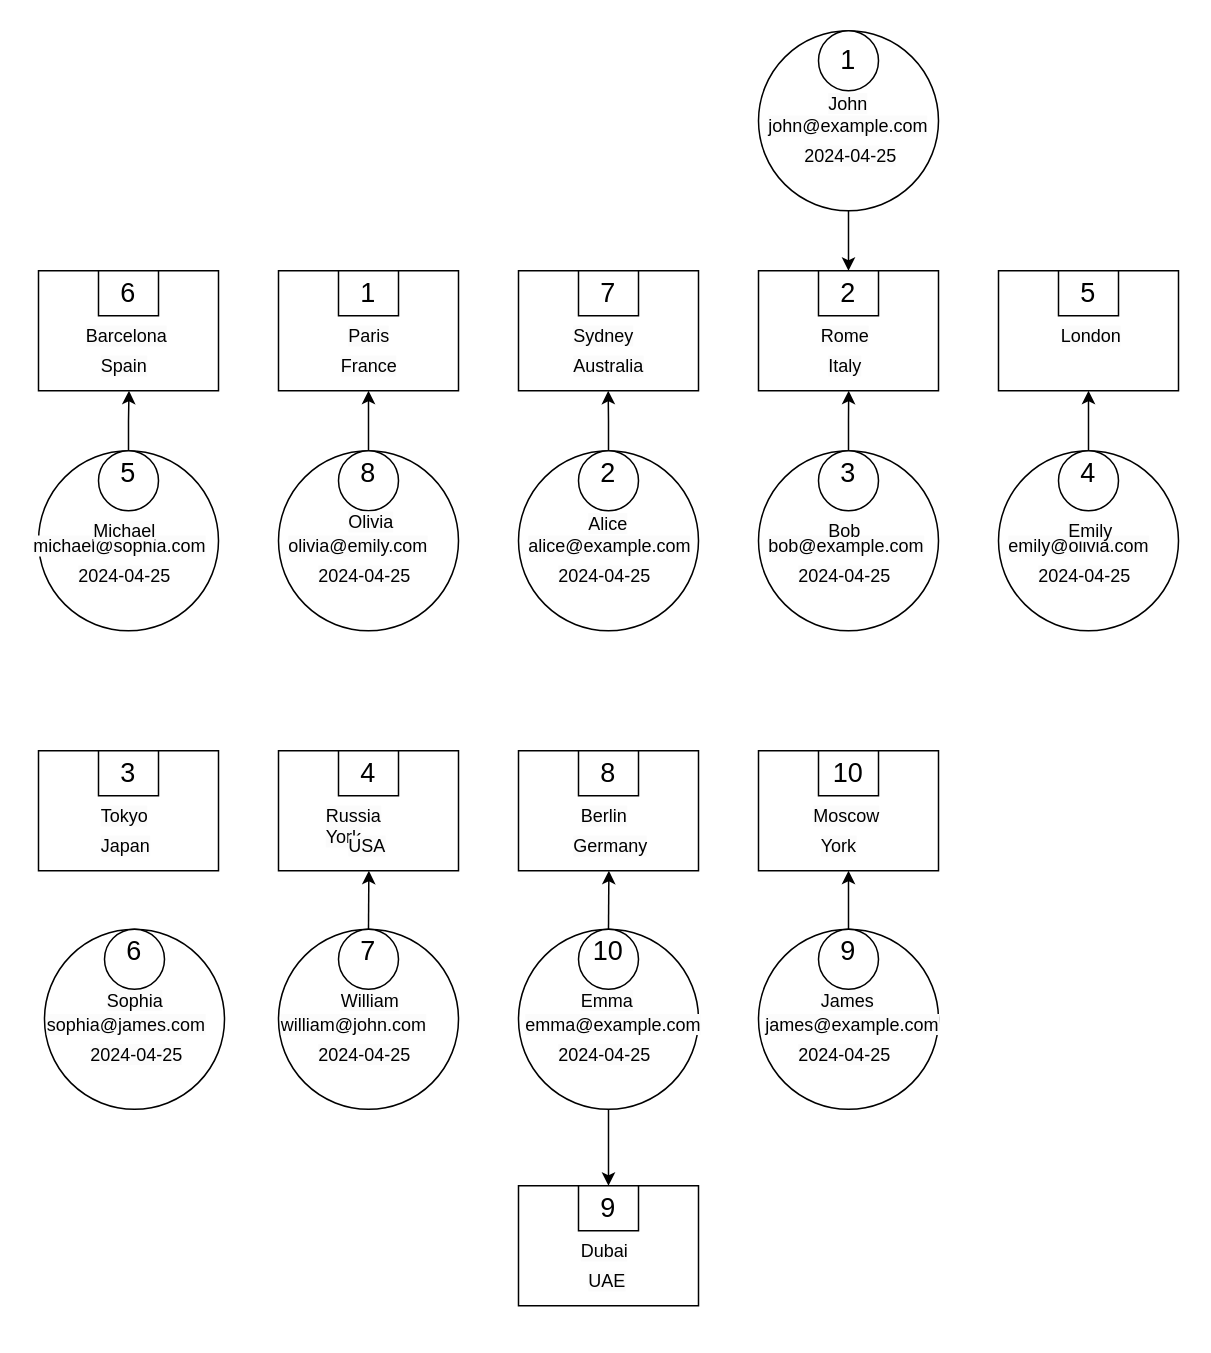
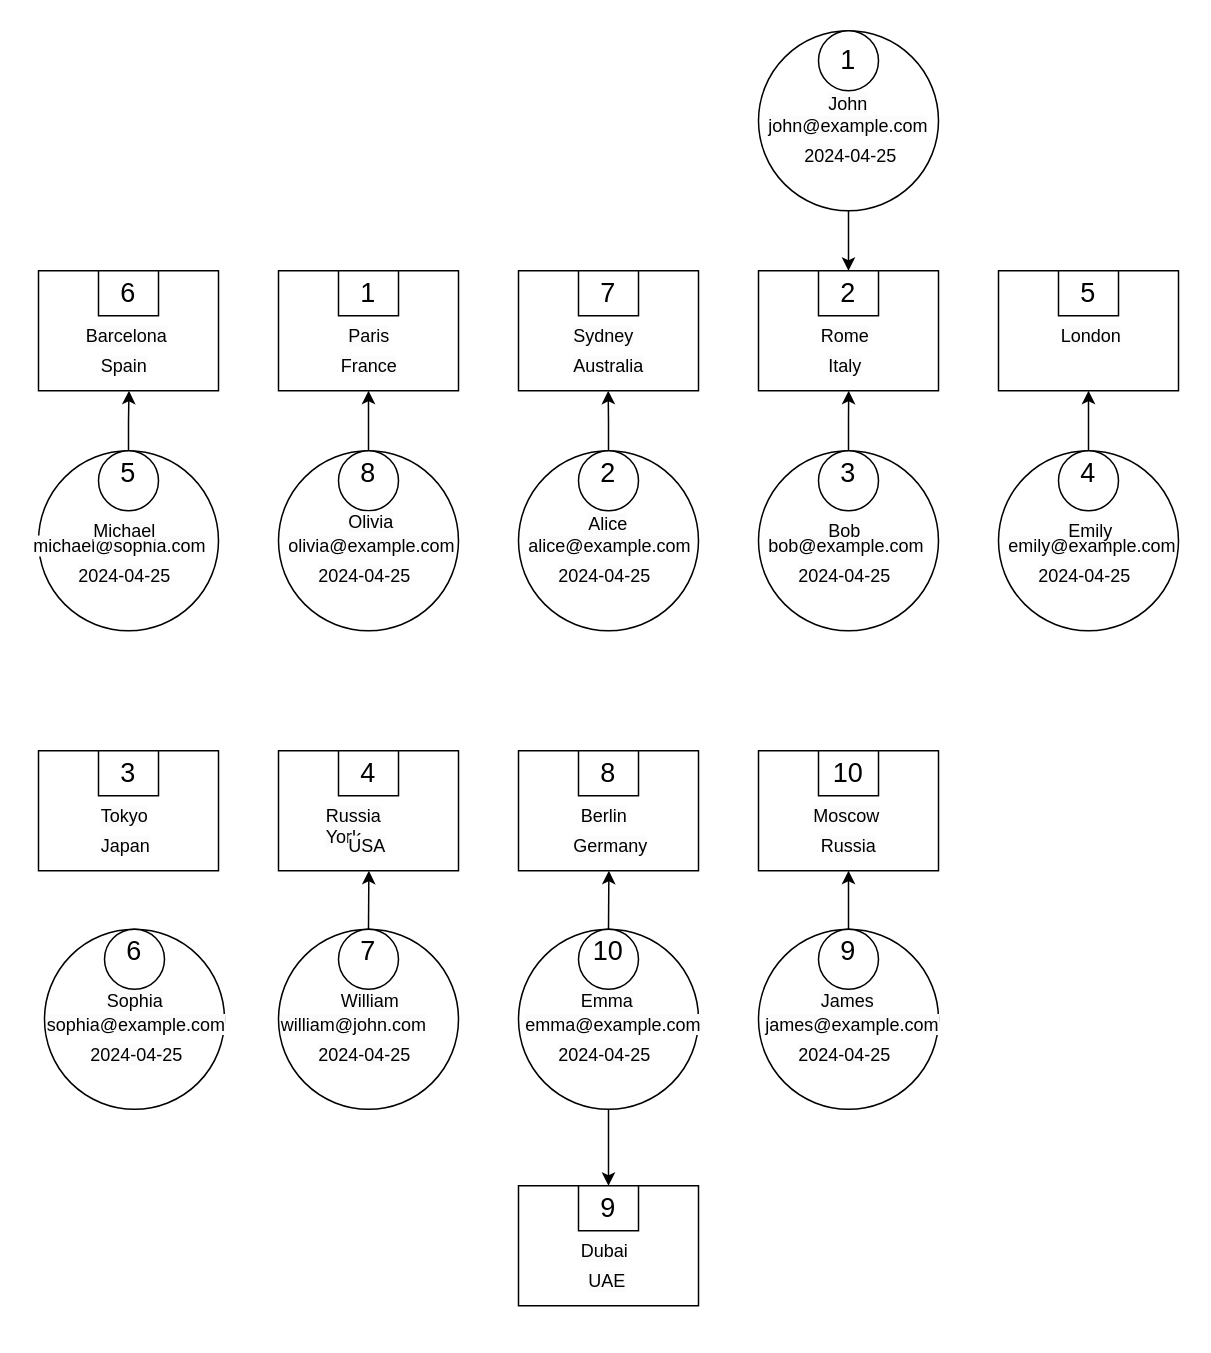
- <mxCell id="56" value="&lt;span style=&quot;color: rgb(0, 0, 0); font-family: Helvetica; font-size: 12px; font-style: normal; font-variant-ligatures: normal; font-variant-caps: normal; font-weight: 400; letter-spacing: normal; orphans: 2; text-align: left; text-indent: 0px; text-transform: none; widows: 2; word-spacing: 0px; -webkit-text-stroke-width: 0px; background-color: rgb(251, 251, 251); text-decoration-thickness: initial; text-decoration-style: initial; text-decoration-color: initial; float: none; display: inline !important;&quot;&gt;olivia@emily.com&lt;/span&gt;" style="text;whiteSpace=wrap;html=1;" parent="1" vertex="1"><mxGeometry x="190" y="350" width="110" height="20" as="geometry" /></mxCell>
+ <mxCell id="56" value="&lt;span style=&quot;color: rgb(0, 0, 0); font-family: Helvetica; font-size: 12px; font-style: normal; font-variant-ligatures: normal; font-variant-caps: normal; font-weight: 400; letter-spacing: normal; orphans: 2; text-align: left; text-indent: 0px; text-transform: none; widows: 2; word-spacing: 0px; -webkit-text-stroke-width: 0px; background-color: rgb(251, 251, 251); text-decoration-thickness: initial; text-decoration-style: initial; text-decoration-color: initial; float: none; display: inline !important;&quot;&gt;olivia@example.com&lt;/span&gt;" style="text;whiteSpace=wrap;html=1;" parent="1" vertex="1"><mxGeometry x="190" y="350" width="110" height="20" as="geometry" /></mxCell>
- <mxCell id="52" value="&lt;span style=&quot;color: rgb(0, 0, 0); font-family: Helvetica; font-size: 12px; font-style: normal; font-variant-ligatures: normal; font-variant-caps: normal; font-weight: 400; letter-spacing: normal; orphans: 2; text-align: left; text-indent: 0px; text-transform: none; widows: 2; word-spacing: 0px; -webkit-text-stroke-width: 0px; background-color: rgb(251, 251, 251); text-decoration-thickness: initial; text-decoration-style: initial; text-decoration-color: initial; float: none; display: inline !important;&quot;&gt;emily@olivia.com&lt;/span&gt;" style="text;whiteSpace=wrap;html=1;" parent="1" vertex="1"><mxGeometry x="670" y="350" width="110" height="20" as="geometry" /></mxCell>
+ <mxCell id="52" value="&lt;span style=&quot;color: rgb(0, 0, 0); font-family: Helvetica; font-size: 12px; font-style: normal; font-variant-ligatures: normal; font-variant-caps: normal; font-weight: 400; letter-spacing: normal; orphans: 2; text-align: left; text-indent: 0px; text-transform: none; widows: 2; word-spacing: 0px; -webkit-text-stroke-width: 0px; background-color: rgb(251, 251, 251); text-decoration-thickness: initial; text-decoration-style: initial; text-decoration-color: initial; float: none; display: inline !important;&quot;&gt;emily@example.com&lt;/span&gt;" style="text;whiteSpace=wrap;html=1;" parent="1" vertex="1"><mxGeometry x="670" y="350" width="110" height="20" as="geometry" /></mxCell>
- <mxCell id="126" value="&lt;span style=&quot;color: rgb(0, 0, 0); font-family: Helvetica; font-size: 12px; font-style: normal; font-variant-ligatures: normal; font-variant-caps: normal; font-weight: 400; letter-spacing: normal; orphans: 2; text-align: left; text-indent: 0px; text-transform: none; widows: 2; word-spacing: 0px; -webkit-text-stroke-width: 0px; background-color: rgb(251, 251, 251); text-decoration-thickness: initial; text-decoration-style: initial; text-decoration-color: initial; float: none; display: inline !important;&quot;&gt;York&lt;/span&gt;" style="text;whiteSpace=wrap;html=1;" vertex="1" parent="121"><mxGeometry x="40" y="50" width="40" height="40" as="geometry" /></mxCell>
+ <mxCell id="126" value="&lt;span style=&quot;color: rgb(0, 0, 0); font-family: Helvetica; font-size: 12px; font-style: normal; font-variant-ligatures: normal; font-variant-caps: normal; font-weight: 400; letter-spacing: normal; orphans: 2; text-align: left; text-indent: 0px; text-transform: none; widows: 2; word-spacing: 0px; -webkit-text-stroke-width: 0px; background-color: rgb(251, 251, 251); text-decoration-thickness: initial; text-decoration-style: initial; text-decoration-color: initial; float: none; display: inline !important;&quot;&gt;Russia&lt;/span&gt;" style="text;whiteSpace=wrap;html=1;" vertex="1" parent="121"><mxGeometry x="40" y="50" width="40" height="40" as="geometry" /></mxCell>
- <mxCell id="54" value="&lt;span style=&quot;color: rgb(0, 0, 0); font-family: Helvetica; font-size: 12px; font-style: normal; font-variant-ligatures: normal; font-variant-caps: normal; font-weight: 400; letter-spacing: normal; orphans: 2; text-align: left; text-indent: 0px; text-transform: none; widows: 2; word-spacing: 0px; -webkit-text-stroke-width: 0px; background-color: rgb(251, 251, 251); text-decoration-thickness: initial; text-decoration-style: initial; text-decoration-color: initial; float: none; display: inline !important;&quot;&gt;sophia@james.com&lt;/span&gt;" style="text;whiteSpace=wrap;html=1;" parent="1" vertex="1"><mxGeometry x="29" y="669" width="120" height="20" as="geometry" /></mxCell>
+ <mxCell id="54" value="&lt;span style=&quot;color: rgb(0, 0, 0); font-family: Helvetica; font-size: 12px; font-style: normal; font-variant-ligatures: normal; font-variant-caps: normal; font-weight: 400; letter-spacing: normal; orphans: 2; text-align: left; text-indent: 0px; text-transform: none; widows: 2; word-spacing: 0px; -webkit-text-stroke-width: 0px; background-color: rgb(251, 251, 251); text-decoration-thickness: initial; text-decoration-style: initial; text-decoration-color: initial; float: none; display: inline !important;&quot;&gt;sophia@example.com&lt;/span&gt;" style="text;whiteSpace=wrap;html=1;" parent="1" vertex="1"><mxGeometry x="29" y="669" width="120" height="20" as="geometry" /></mxCell>
